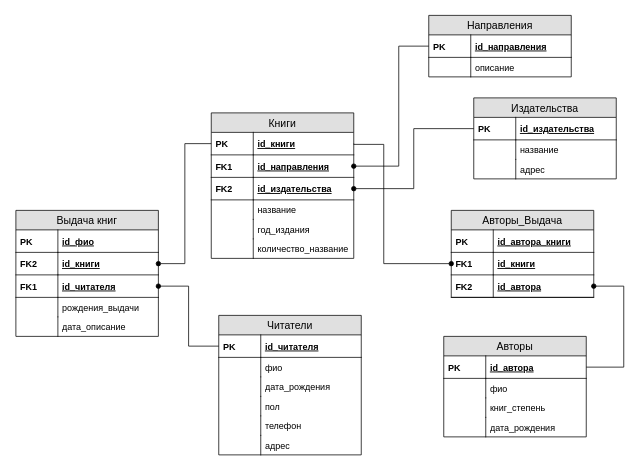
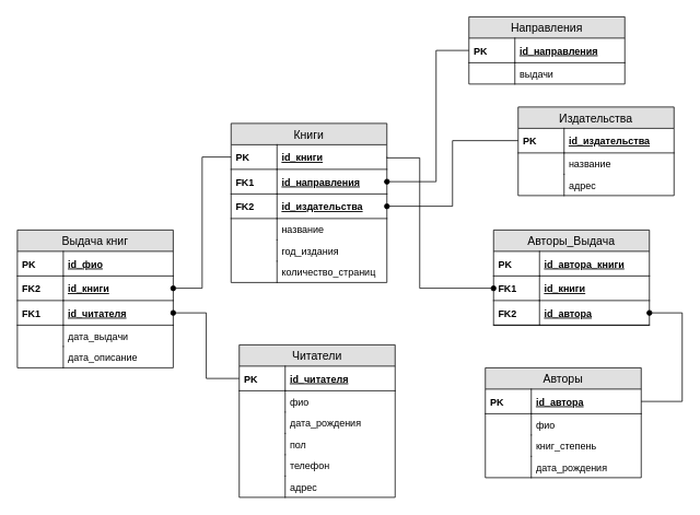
- <mxCell id="65" value="описание" style="shape=partialRectangle;top=0;left=0;right=0;bottom=0;align=left;verticalAlign=top;fillColor=none;spacingLeft=60;spacingRight=4;overflow=hidden;rotatable=0;points=[[0,0.5],[1,0.5]];portConstraint=eastwest;dropTarget=0;fontSize=12;" vertex="1" parent="62"><mxGeometry y="56" width="190" height="26" as="geometry" /></mxCell>
+ <mxCell id="65" value="выдачи" style="shape=partialRectangle;top=0;left=0;right=0;bottom=0;align=left;verticalAlign=top;fillColor=none;spacingLeft=60;spacingRight=4;overflow=hidden;rotatable=0;points=[[0,0.5],[1,0.5]];portConstraint=eastwest;dropTarget=0;fontSize=12;" vertex="1" parent="62"><mxGeometry y="56" width="190" height="26" as="geometry" /></mxCell>
- <mxCell id="24" value="количество_название" style="shape=partialRectangle;top=0;left=0;right=0;bottom=0;align=left;verticalAlign=top;fillColor=none;spacingLeft=60;spacingRight=4;overflow=hidden;rotatable=0;points=[[0,0.5],[1,0.5]];portConstraint=eastwest;dropTarget=0;fontSize=12;" vertex="1" parent="13"><mxGeometry y="168" width="190" height="26" as="geometry" /></mxCell>
+ <mxCell id="24" value="количество_страниц" style="shape=partialRectangle;top=0;left=0;right=0;bottom=0;align=left;verticalAlign=top;fillColor=none;spacingLeft=60;spacingRight=4;overflow=hidden;rotatable=0;points=[[0,0.5],[1,0.5]];portConstraint=eastwest;dropTarget=0;fontSize=12;" vertex="1" parent="13"><mxGeometry y="168" width="190" height="26" as="geometry" /></mxCell>
- <mxCell id="9" value="рождения_выдачи" style="shape=partialRectangle;top=0;left=0;right=0;bottom=0;align=left;verticalAlign=top;fillColor=none;spacingLeft=60;spacingRight=4;overflow=hidden;rotatable=0;points=[[0,0.5],[1,0.5]];portConstraint=eastwest;dropTarget=0;fontSize=12;" vertex="1" parent="2"><mxGeometry y="116" width="190" height="26" as="geometry" /></mxCell>
+ <mxCell id="9" value="дата_выдачи" style="shape=partialRectangle;top=0;left=0;right=0;bottom=0;align=left;verticalAlign=top;fillColor=none;spacingLeft=60;spacingRight=4;overflow=hidden;rotatable=0;points=[[0,0.5],[1,0.5]];portConstraint=eastwest;dropTarget=0;fontSize=12;" vertex="1" parent="2"><mxGeometry y="116" width="190" height="26" as="geometry" /></mxCell>
